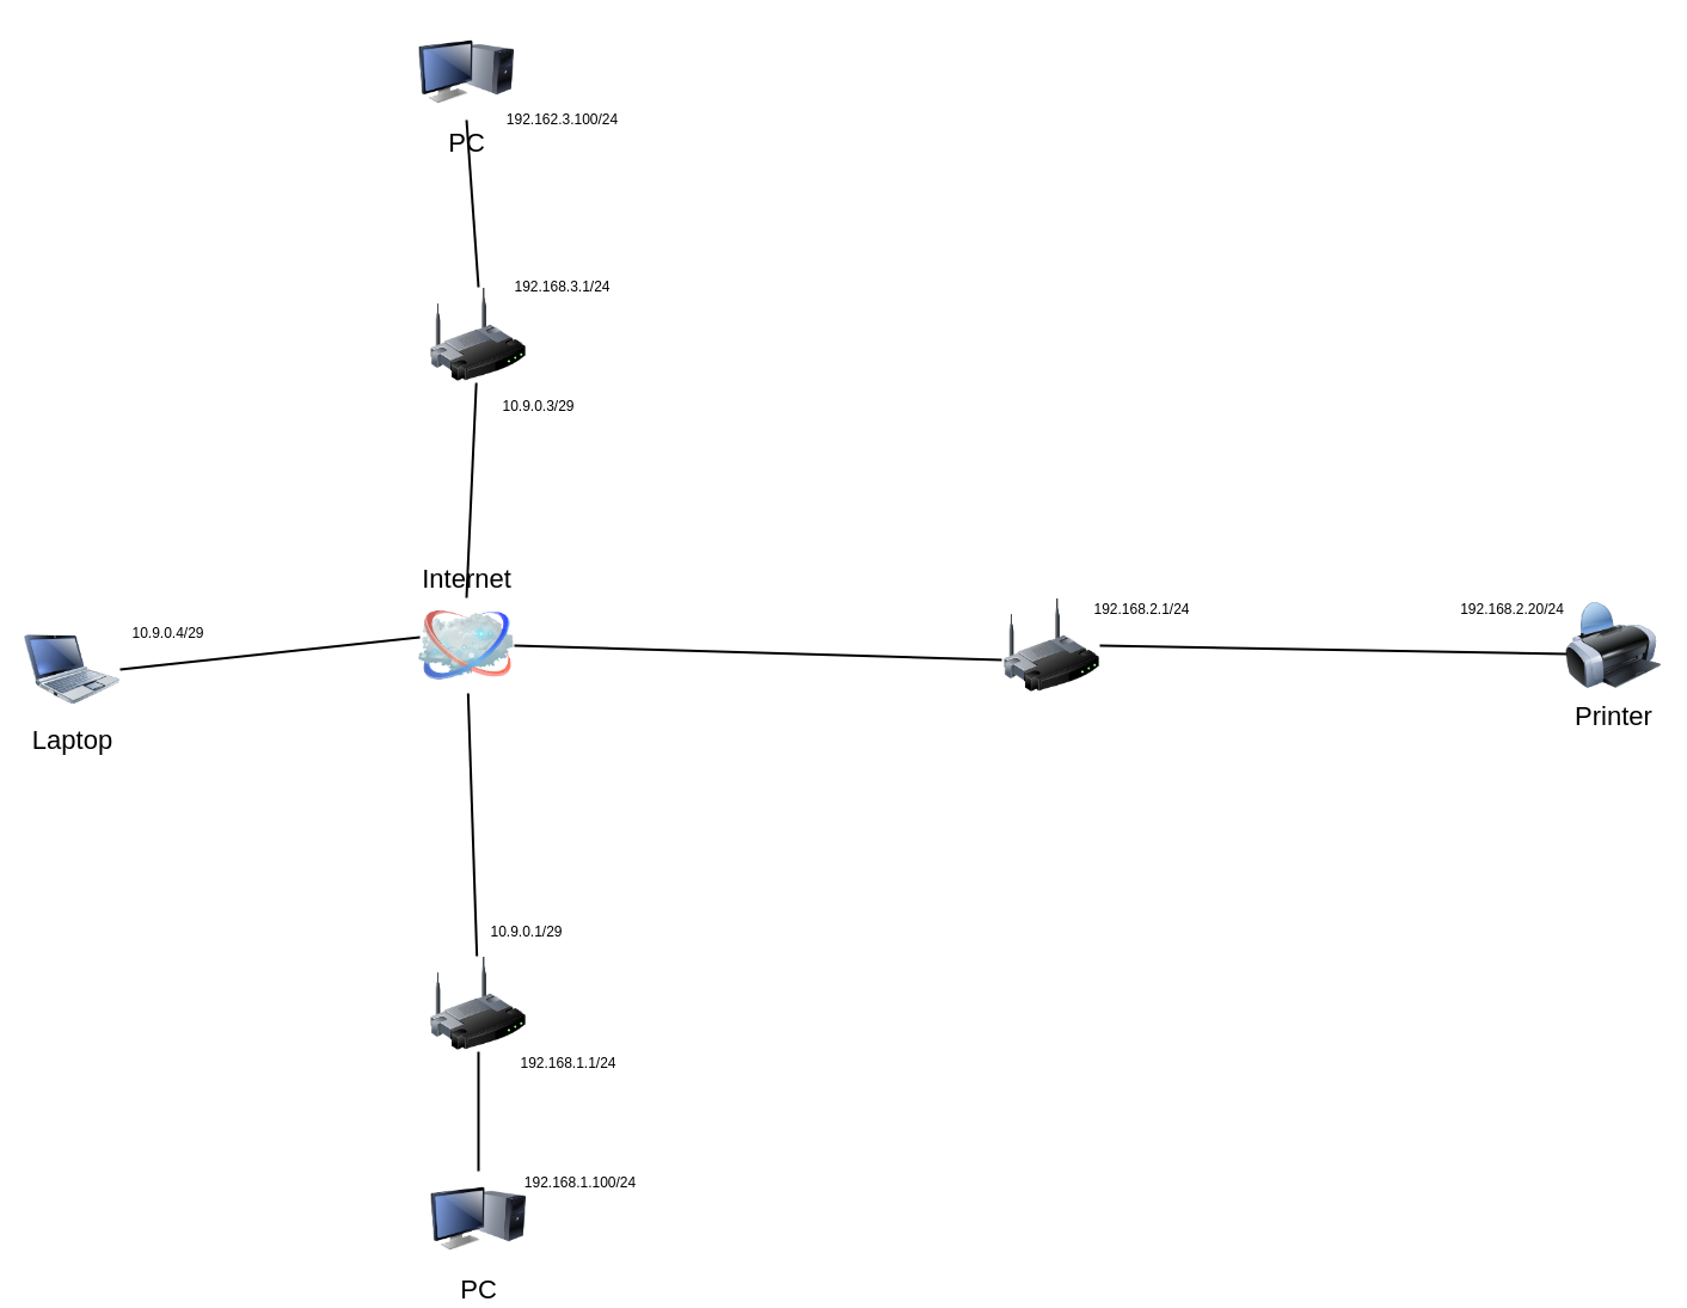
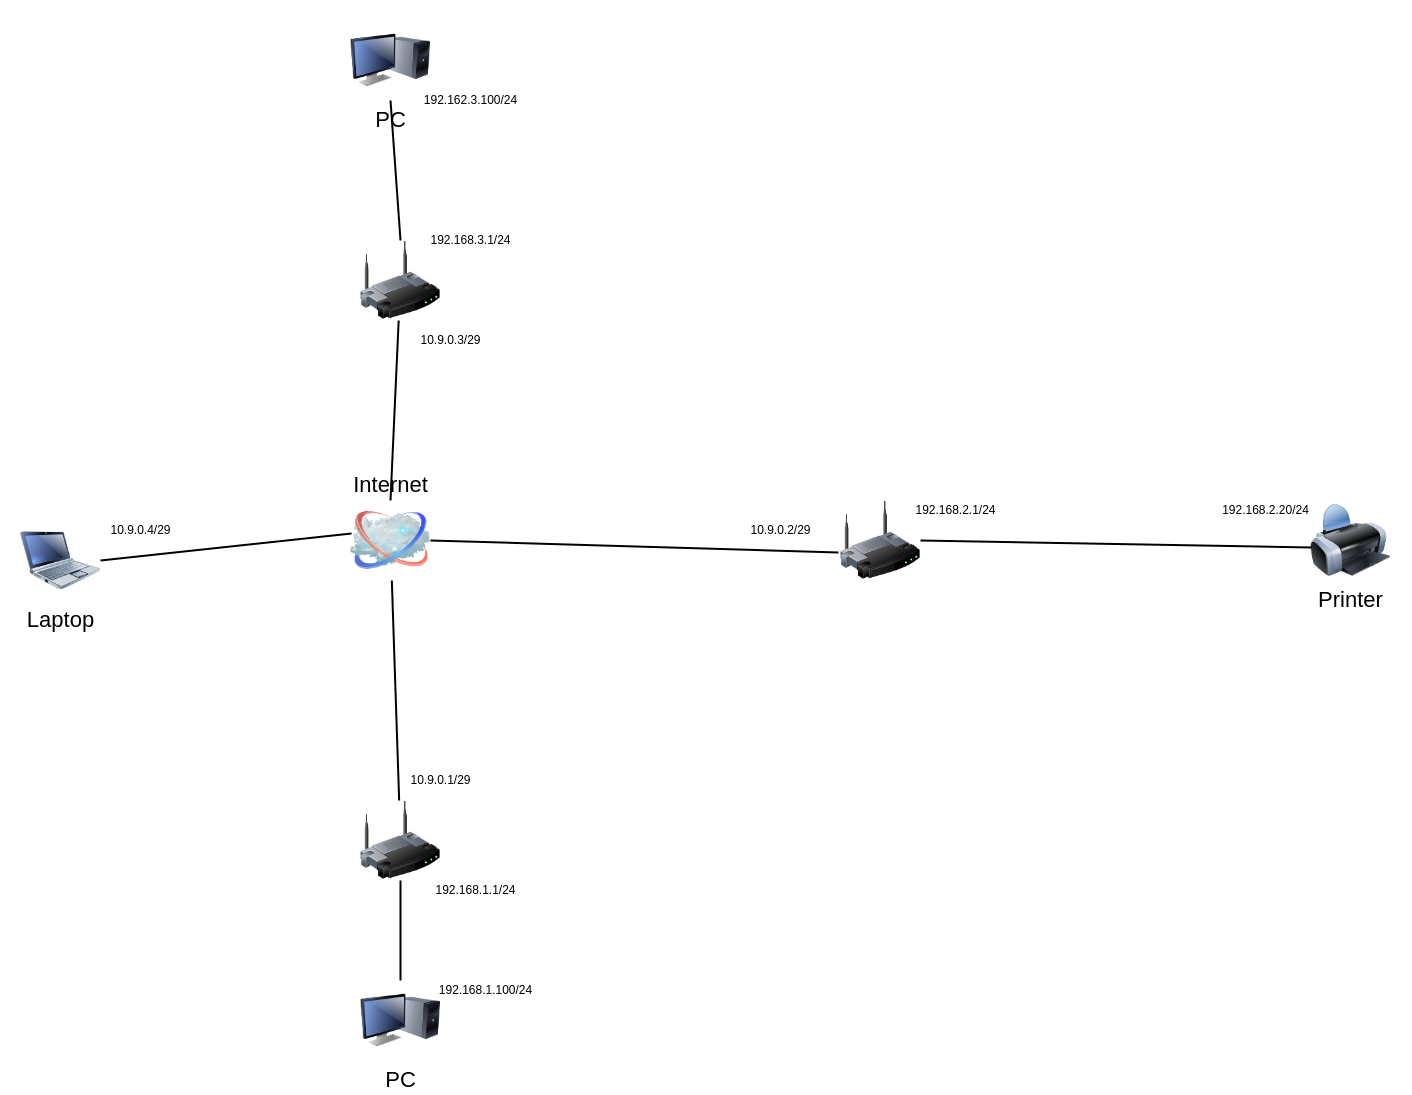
+ <mxCell id="13" value="10.9.0.2/29" style="text;html=1;resizable=0;autosize=1;align=center;verticalAlign=middle;points=[];fillColor=none;strokeColor=none;rounded=0;" vertex="1" parent="1"><mxGeometry x="740" y="520" width="80" height="20" as="geometry" /></mxCell>
